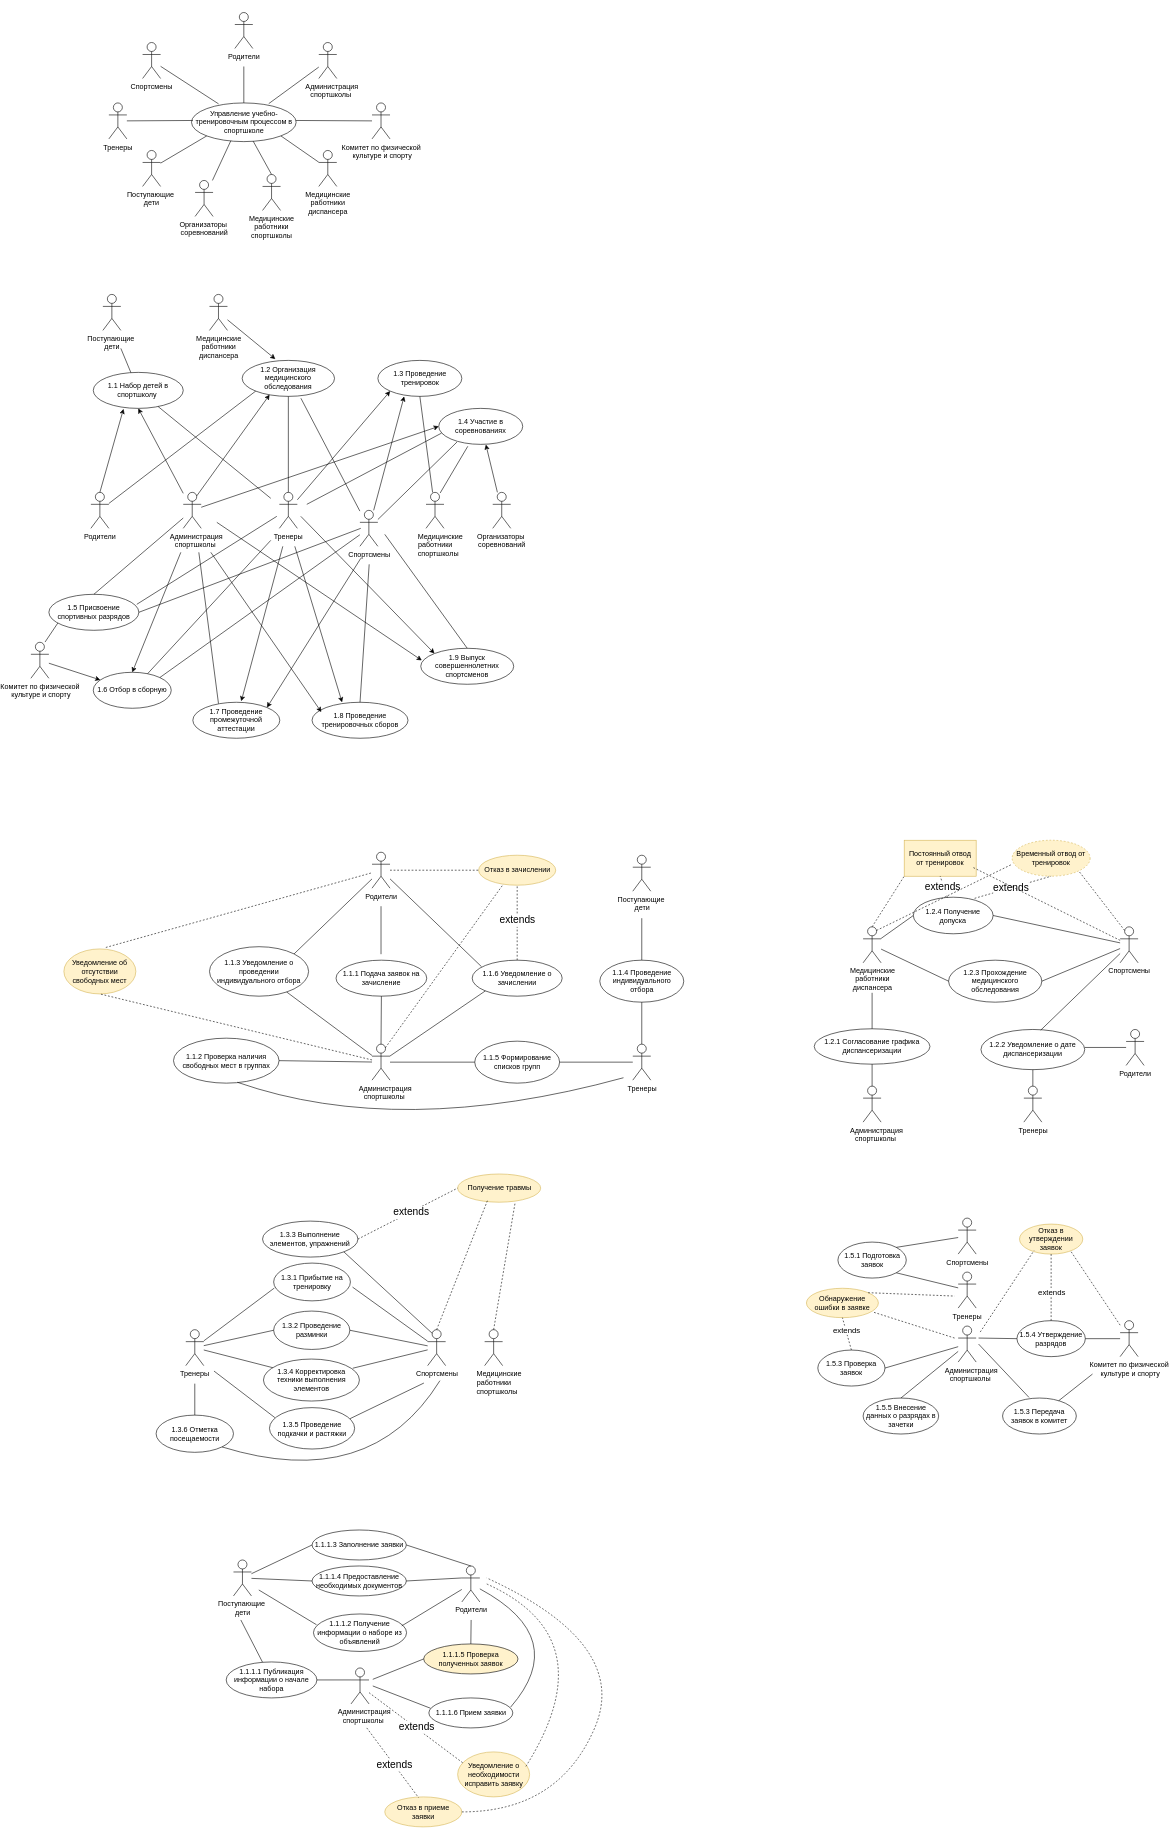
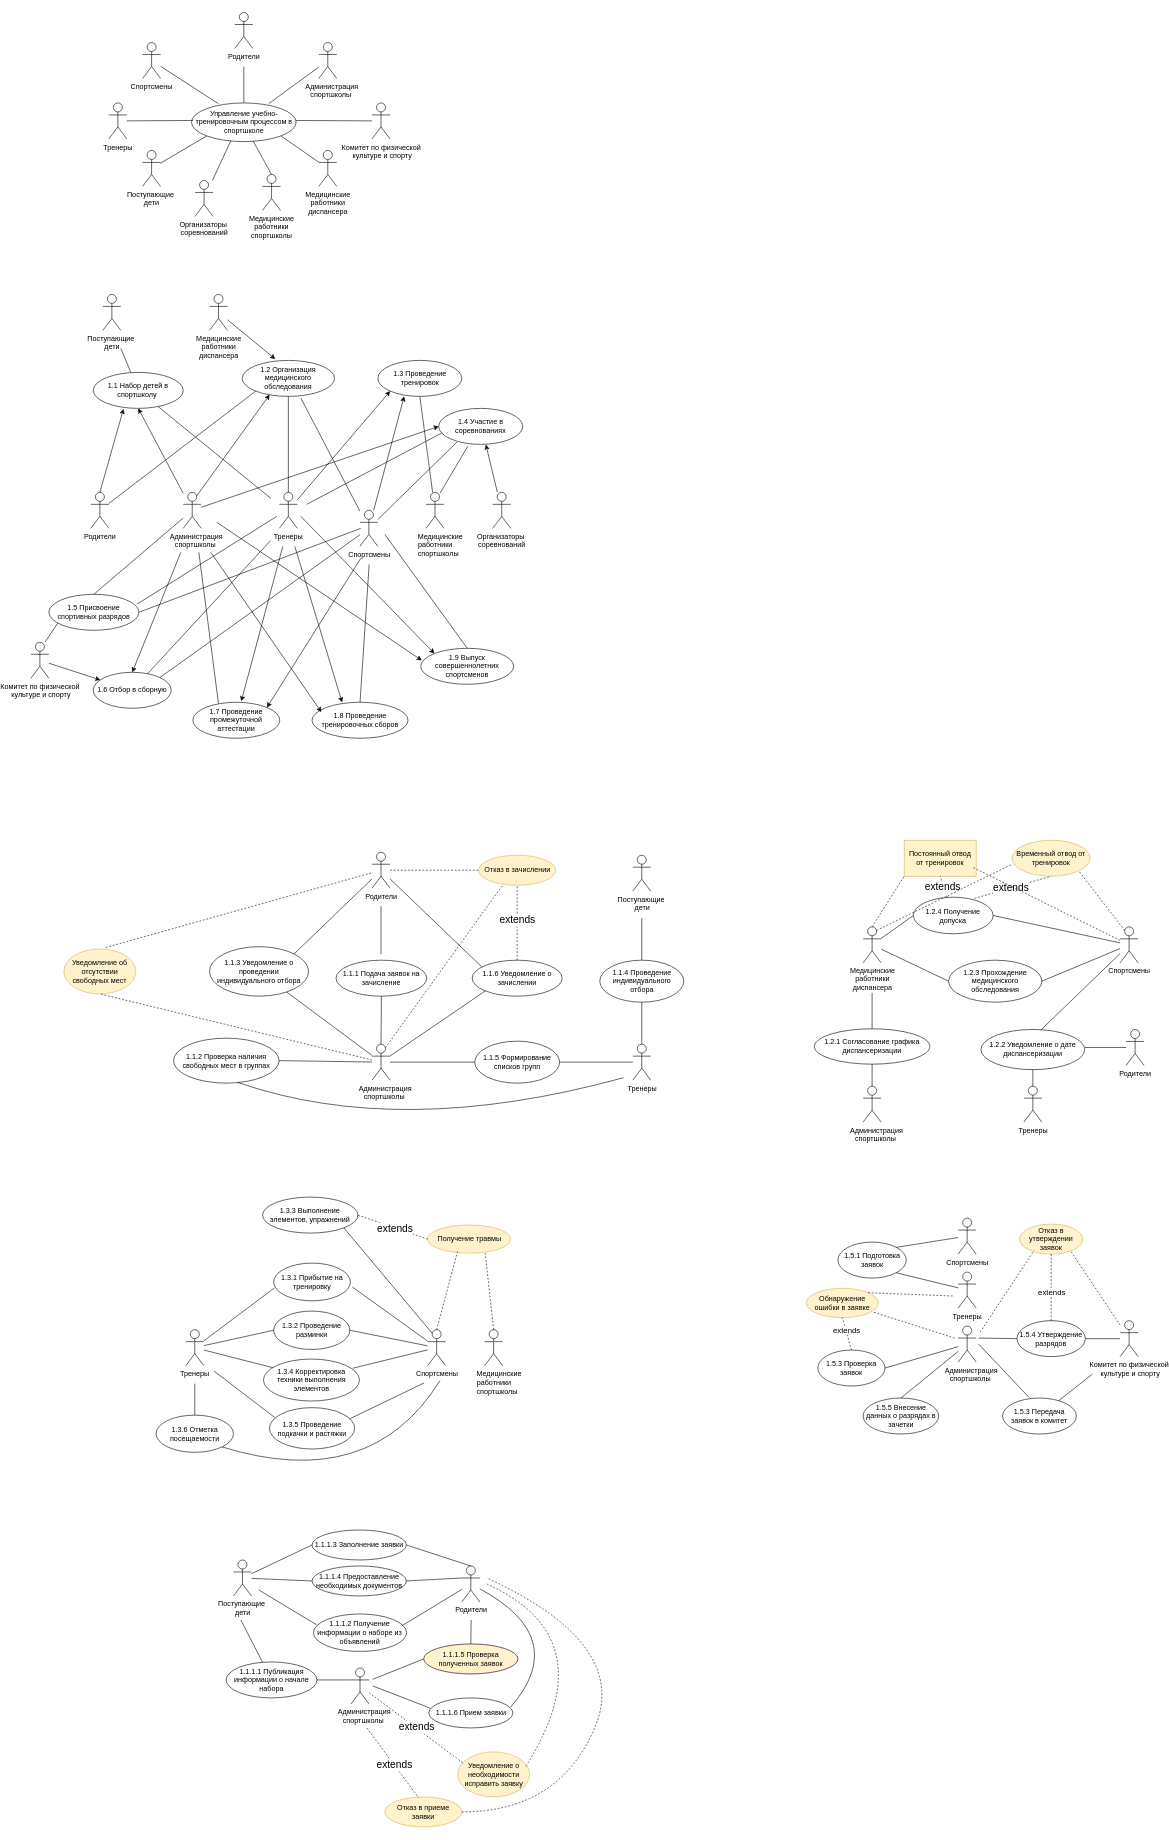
- <mxCell id="120" value="Временный отвод от тренировок" style="ellipse;whiteSpace=wrap;html=1;fillColor=#fff2cc;strokeColor=#d6b656;dashed=1;" parent="1" vertex="1"><mxGeometry x="1656" y="1400" width="130" height="60" as="geometry" /></mxCell>
+ <mxCell id="120" value="Временный отвод от тренировок" style="ellipse;whiteSpace=wrap;html=1;fillColor=#fff2cc;strokeColor=#d6b656;" parent="1" vertex="1"><mxGeometry x="1656" y="1400" width="130" height="60" as="geometry" /></mxCell>
- <mxCell id="143" value="Получение травмы" style="ellipse;whiteSpace=wrap;html=1;fillColor=#fff2cc;strokeColor=#d6b656;" parent="1" vertex="1"><mxGeometry x="731.5" y="1956.5" width="138.5" height="47" as="geometry" /></mxCell>
+ <mxCell id="143" value="Получение травмы" style="ellipse;whiteSpace=wrap;html=1;fillColor=#fff2cc;strokeColor=#d6b656;" parent="1" vertex="1"><mxGeometry x="681.5" y="2041.5" width="138.5" height="47" as="geometry" /></mxCell>
- <mxCell id="134" value="1.3.3 Выполнение элементов, упражнений" style="ellipse;whiteSpace=wrap;html=1;" parent="1" vertex="1"><mxGeometry x="406.25" y="2035" width="159" height="60" as="geometry" /></mxCell>
+ <mxCell id="134" value="1.3.3 Выполнение элементов, упражнений" style="ellipse;whiteSpace=wrap;html=1;" parent="1" vertex="1"><mxGeometry x="406.25" y="1995" width="159" height="60" as="geometry" /></mxCell>
